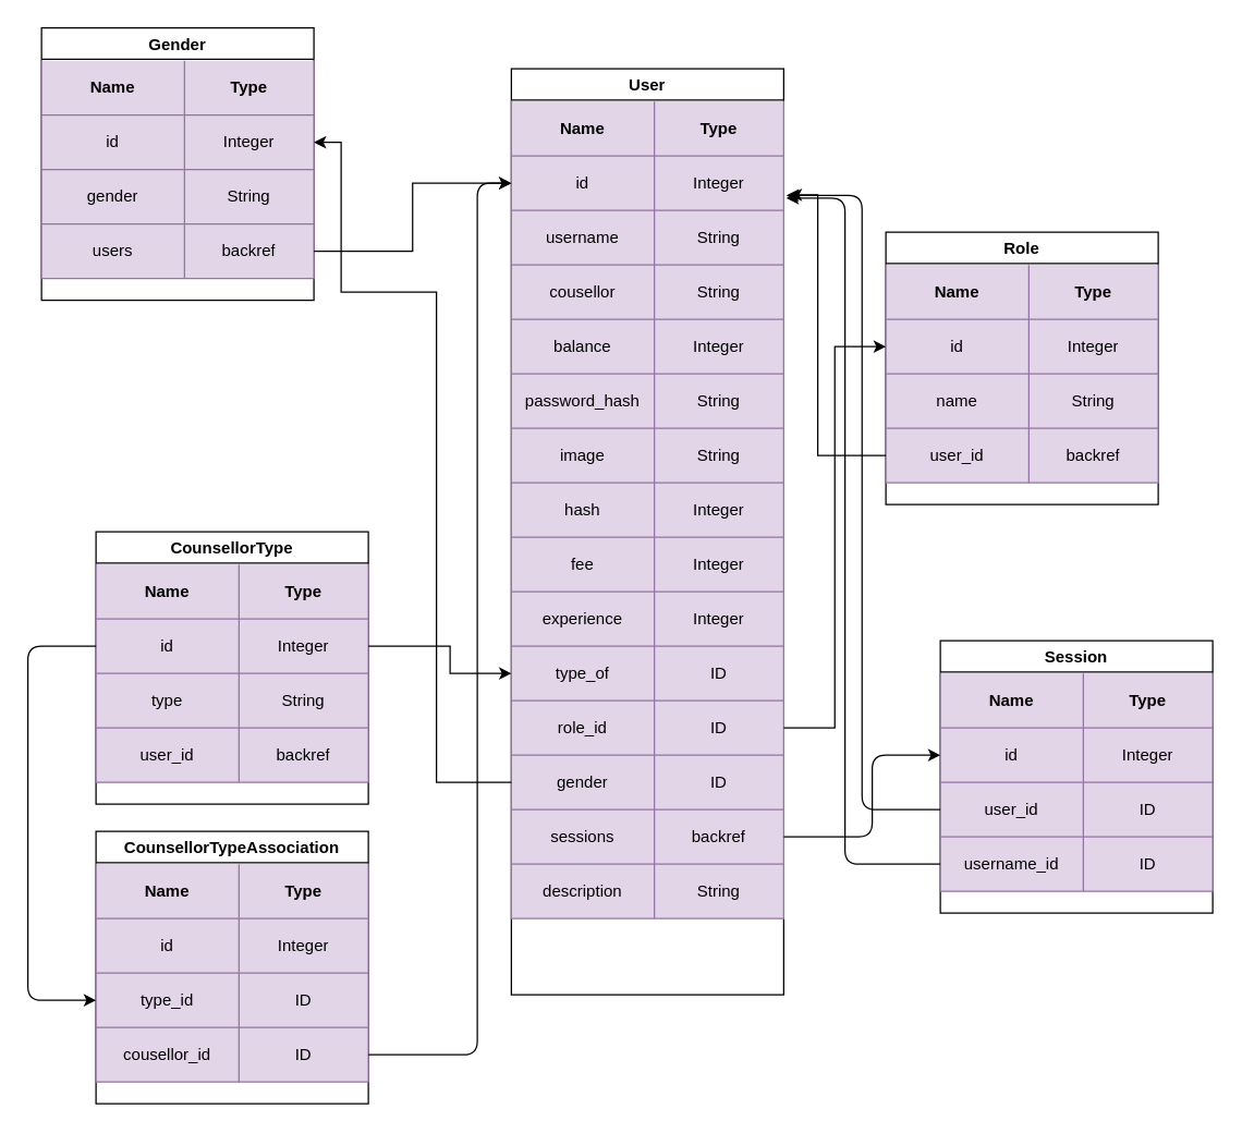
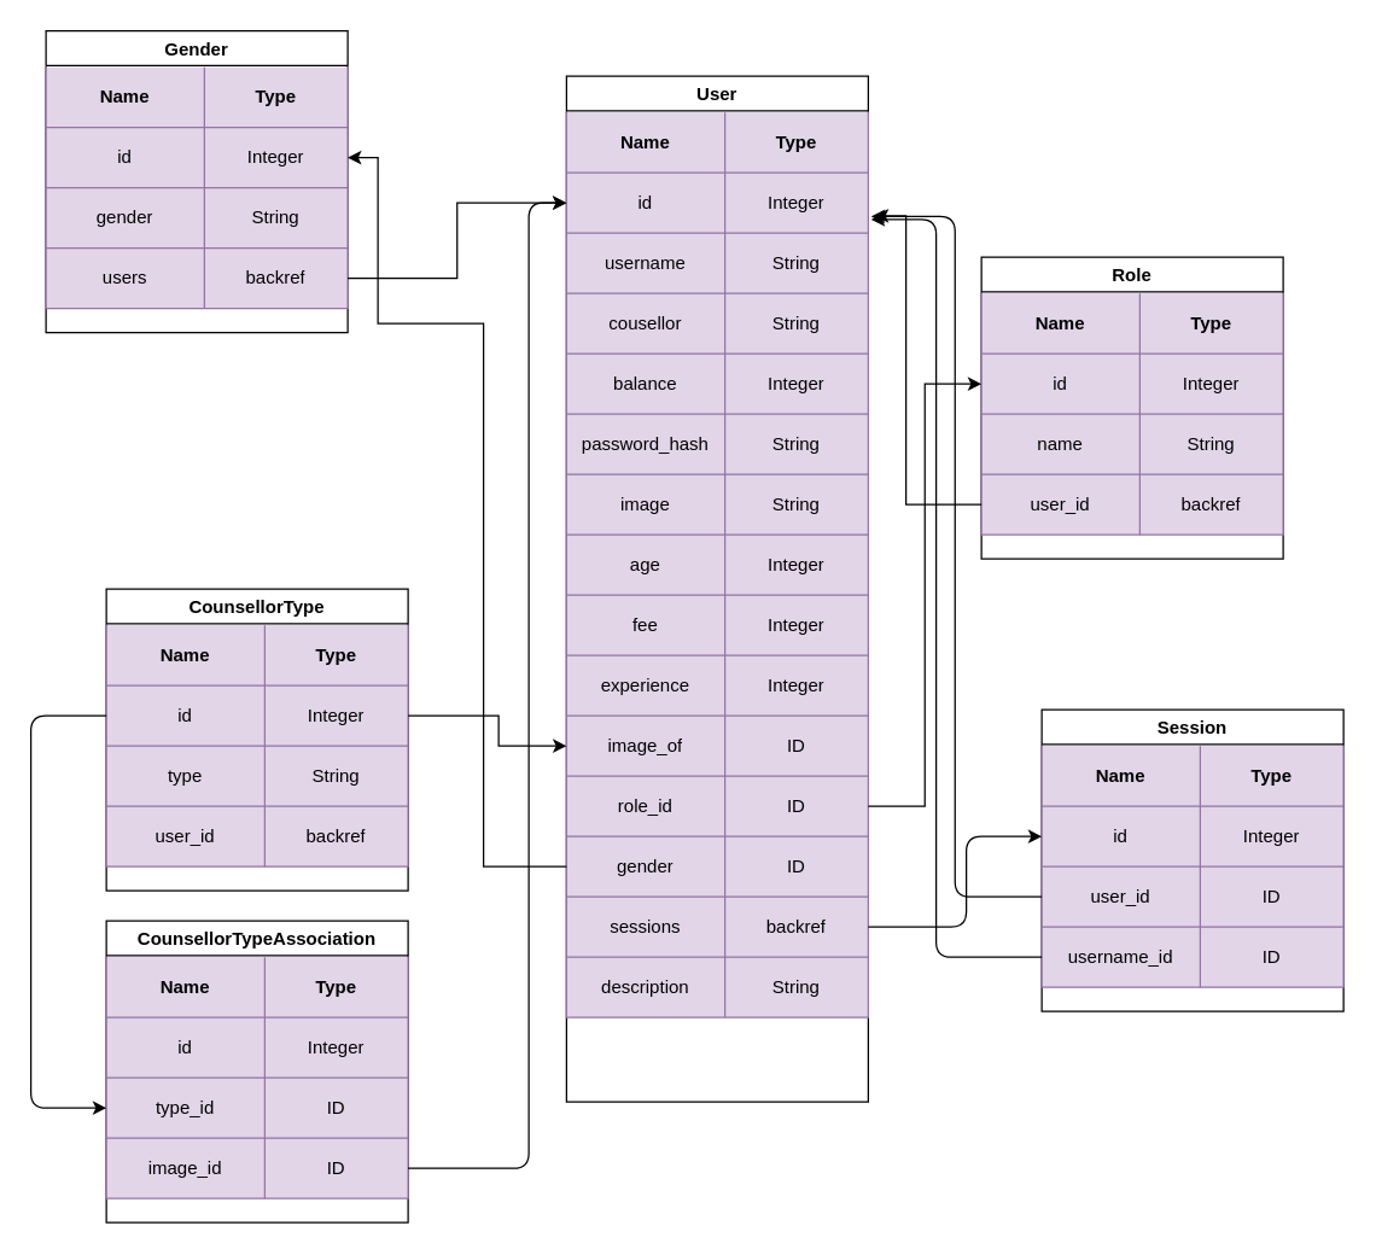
- <mxCell id="54" value="hash" style="shape=partialRectangle;html=1;whiteSpace=wrap;connectable=0;overflow=hidden;fillColor=none;top=0;left=0;bottom=0;right=0;pointerEvents=1;" parent="53" vertex="1"><mxGeometry width="105" height="40" as="geometry"><mxRectangle width="105" height="40" as="alternateBounds" /></mxGeometry></mxCell>
+ <mxCell id="54" value="age" style="shape=partialRectangle;html=1;whiteSpace=wrap;connectable=0;overflow=hidden;fillColor=none;top=0;left=0;bottom=0;right=0;pointerEvents=1;" parent="53" vertex="1"><mxGeometry width="105" height="40" as="geometry"><mxRectangle width="105" height="40" as="alternateBounds" /></mxGeometry></mxCell>
- <mxCell id="63" value="type_of" style="shape=partialRectangle;html=1;whiteSpace=wrap;connectable=0;overflow=hidden;fillColor=none;top=0;left=0;bottom=0;right=0;pointerEvents=1;" parent="62" vertex="1"><mxGeometry width="105" height="40" as="geometry"><mxRectangle width="105" height="40" as="alternateBounds" /></mxGeometry></mxCell>
+ <mxCell id="63" value="image_of" style="shape=partialRectangle;html=1;whiteSpace=wrap;connectable=0;overflow=hidden;fillColor=none;top=0;left=0;bottom=0;right=0;pointerEvents=1;" parent="62" vertex="1"><mxGeometry width="105" height="40" as="geometry"><mxRectangle width="105" height="40" as="alternateBounds" /></mxGeometry></mxCell>
- <mxCell id="125" value="cousellor_id" style="shape=partialRectangle;html=1;whiteSpace=wrap;connectable=0;overflow=hidden;fillColor=none;top=0;left=0;bottom=0;right=0;pointerEvents=1;" parent="124" vertex="1"><mxGeometry width="105" height="40" as="geometry"><mxRectangle width="105" height="40" as="alternateBounds" /></mxGeometry></mxCell>
+ <mxCell id="125" value="image_id" style="shape=partialRectangle;html=1;whiteSpace=wrap;connectable=0;overflow=hidden;fillColor=none;top=0;left=0;bottom=0;right=0;pointerEvents=1;" parent="124" vertex="1"><mxGeometry width="105" height="40" as="geometry"><mxRectangle width="105" height="40" as="alternateBounds" /></mxGeometry></mxCell>
